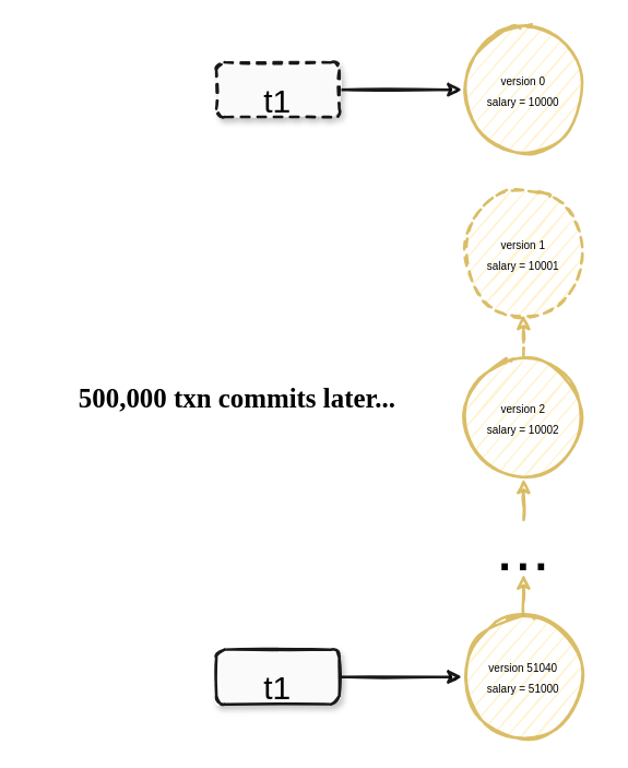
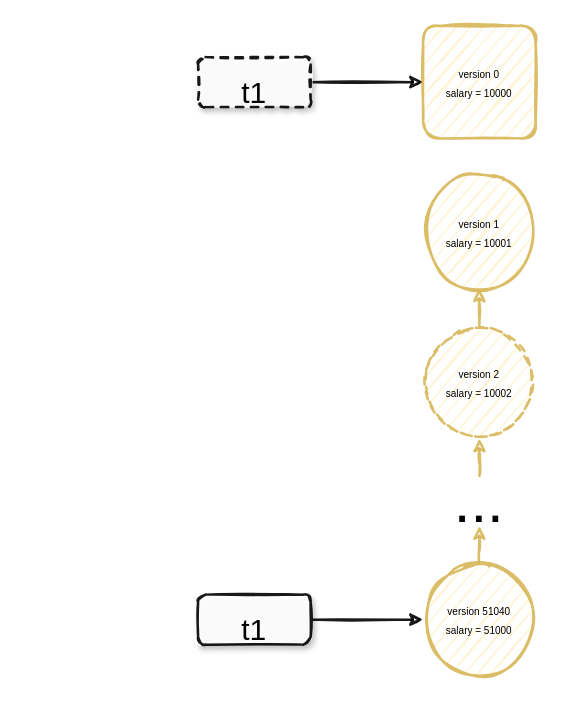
- <mxCell id="2" value="&lt;font style=&quot;font-size: 8px;&quot;&gt;version 0&lt;br&gt;salary = 10000&lt;/font&gt;" style="ellipse;whiteSpace=wrap;html=1;aspect=fixed;sketch=1;opacity=90;shadow=0;fillColor=#fff2cc;strokeColor=#d6b656;strokeWidth=2;" parent="1" vertex="1"><mxGeometry x="338" y="20" width="90" height="90" as="geometry" /></mxCell>
+ <mxCell id="2" value="&lt;font style=&quot;font-size: 8px;&quot;&gt;version 0&lt;br&gt;salary = 10000&lt;/font&gt;" style="whiteSpace=wrap;html=1;aspect=fixed;sketch=1;opacity=90;shadow=0;fillColor=#fff2cc;strokeColor=#d6b656;strokeWidth=2;rounded=1;" parent="1" vertex="1"><mxGeometry x="338" y="20" width="90" height="90" as="geometry" /></mxCell>
- <mxCell id="3" value="&lt;font style=&quot;font-size: 8px;&quot;&gt;version 1&lt;br&gt;salary = 10001&lt;/font&gt;" style="ellipse;whiteSpace=wrap;html=1;aspect=fixed;sketch=1;opacity=90;shadow=0;fillColor=#fff2cc;strokeColor=#d6b656;strokeWidth=2;dashed=1;" parent="1" vertex="1"><mxGeometry x="338" y="140" width="90" height="90" as="geometry" /></mxCell>
+ <mxCell id="3" value="&lt;font style=&quot;font-size: 8px;&quot;&gt;version 1&lt;br&gt;salary = 10001&lt;/font&gt;" style="ellipse;whiteSpace=wrap;html=1;aspect=fixed;sketch=1;opacity=90;shadow=0;fillColor=#fff2cc;strokeColor=#d6b656;strokeWidth=2;" parent="1" vertex="1"><mxGeometry x="338" y="140" width="90" height="90" as="geometry" /></mxCell>
- <mxCell id="4" value="" style="edgeStyle=orthogonalEdgeStyle;rounded=0;orthogonalLoop=1;jettySize=auto;html=1;fontSize=48;sketch=1;opacity=90;shadow=0;fillColor=#fff2cc;strokeColor=#d6b656;strokeWidth=2;dashed=1;" parent="1" source="5" target="3" edge="1"><mxGeometry relative="1" as="geometry" /></mxCell>
+ <mxCell id="4" value="" style="edgeStyle=orthogonalEdgeStyle;rounded=0;orthogonalLoop=1;jettySize=auto;html=1;fontSize=48;sketch=1;opacity=90;shadow=0;fillColor=#fff2cc;strokeColor=#d6b656;strokeWidth=2;" parent="1" source="5" target="3" edge="1"><mxGeometry relative="1" as="geometry" /></mxCell>
- <mxCell id="14" value="&lt;h5&gt;&lt;font face=&quot;Comic Sans MS&quot;&gt;500,000 txn commits later...&lt;/font&gt;&lt;/h5&gt;" style="text;html=1;align=center;verticalAlign=middle;resizable=0;points=[];autosize=1;strokeColor=none;fillColor=none;fontSize=24;" parent="1" vertex="1"><mxGeometry x="20" y="239" width="306" height="103" as="geometry" /></mxCell>
- <mxCell id="5" value="&lt;font style=&quot;font-size: 8px;&quot;&gt;version 2&lt;br&gt;salary = 10002&lt;/font&gt;" style="ellipse;whiteSpace=wrap;html=1;aspect=fixed;sketch=1;opacity=90;shadow=0;fillColor=#fff2cc;strokeColor=#d6b656;strokeWidth=2;fillStyle=auto;" parent="1" vertex="1"><mxGeometry x="338" y="260" width="90" height="90" as="geometry" /></mxCell>
+ <mxCell id="5" value="&lt;font style=&quot;font-size: 8px;&quot;&gt;version 2&lt;br&gt;salary = 10002&lt;/font&gt;" style="ellipse;whiteSpace=wrap;html=1;aspect=fixed;sketch=1;opacity=90;shadow=0;fillColor=#fff2cc;strokeColor=#d6b656;strokeWidth=2;fillStyle=auto;dashed=1;" parent="1" vertex="1"><mxGeometry x="338" y="260" width="90" height="90" as="geometry" /></mxCell>
